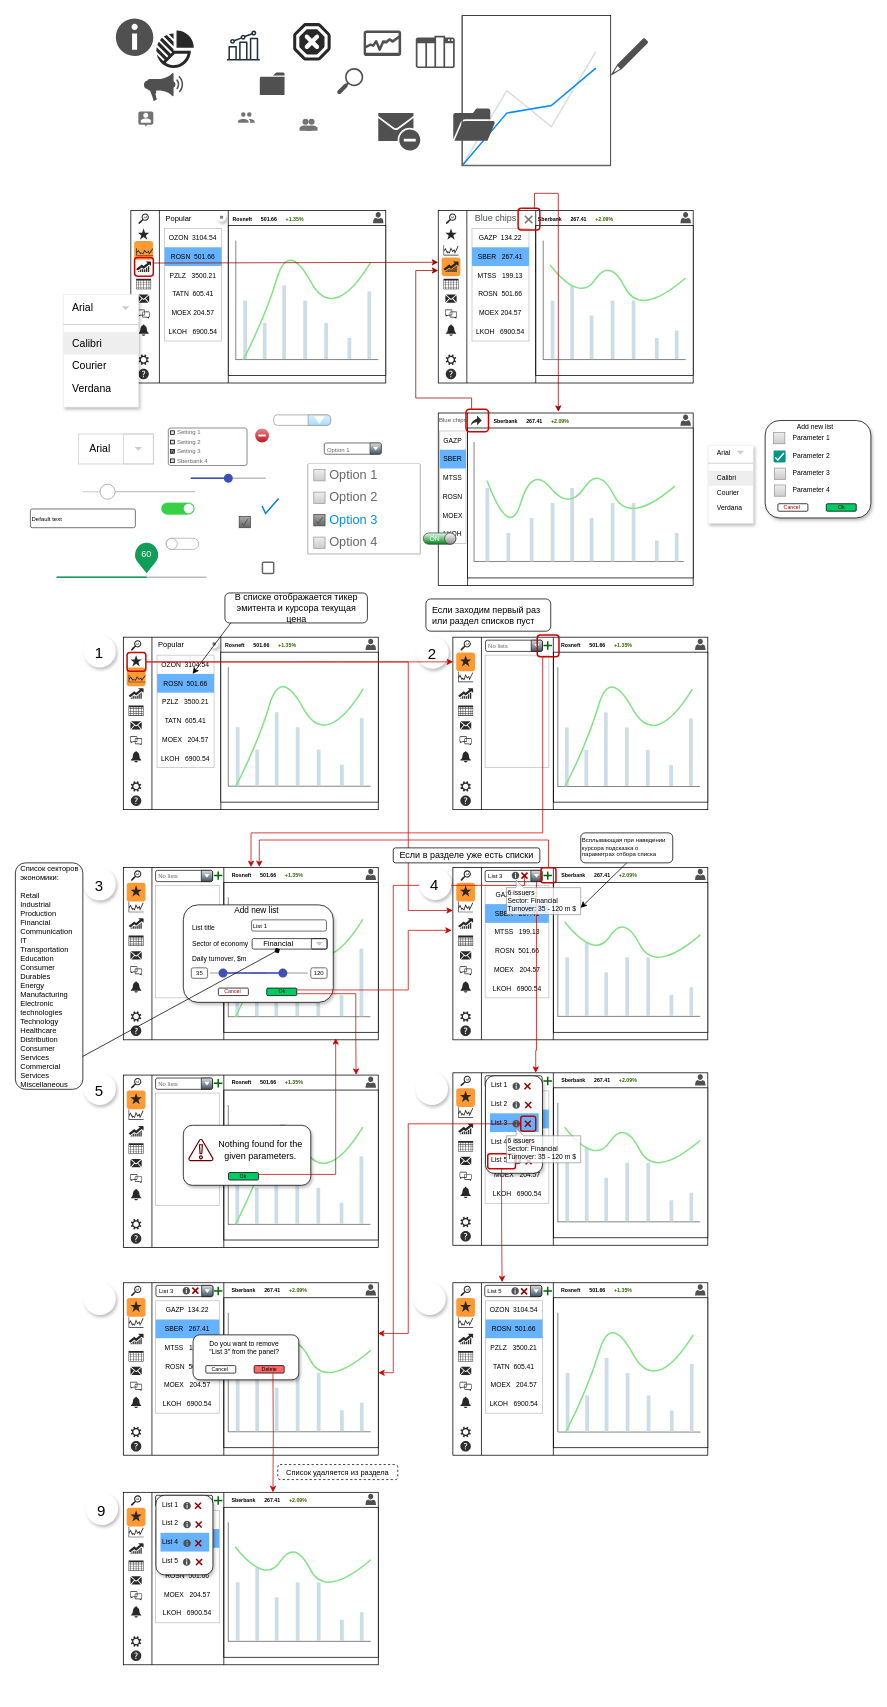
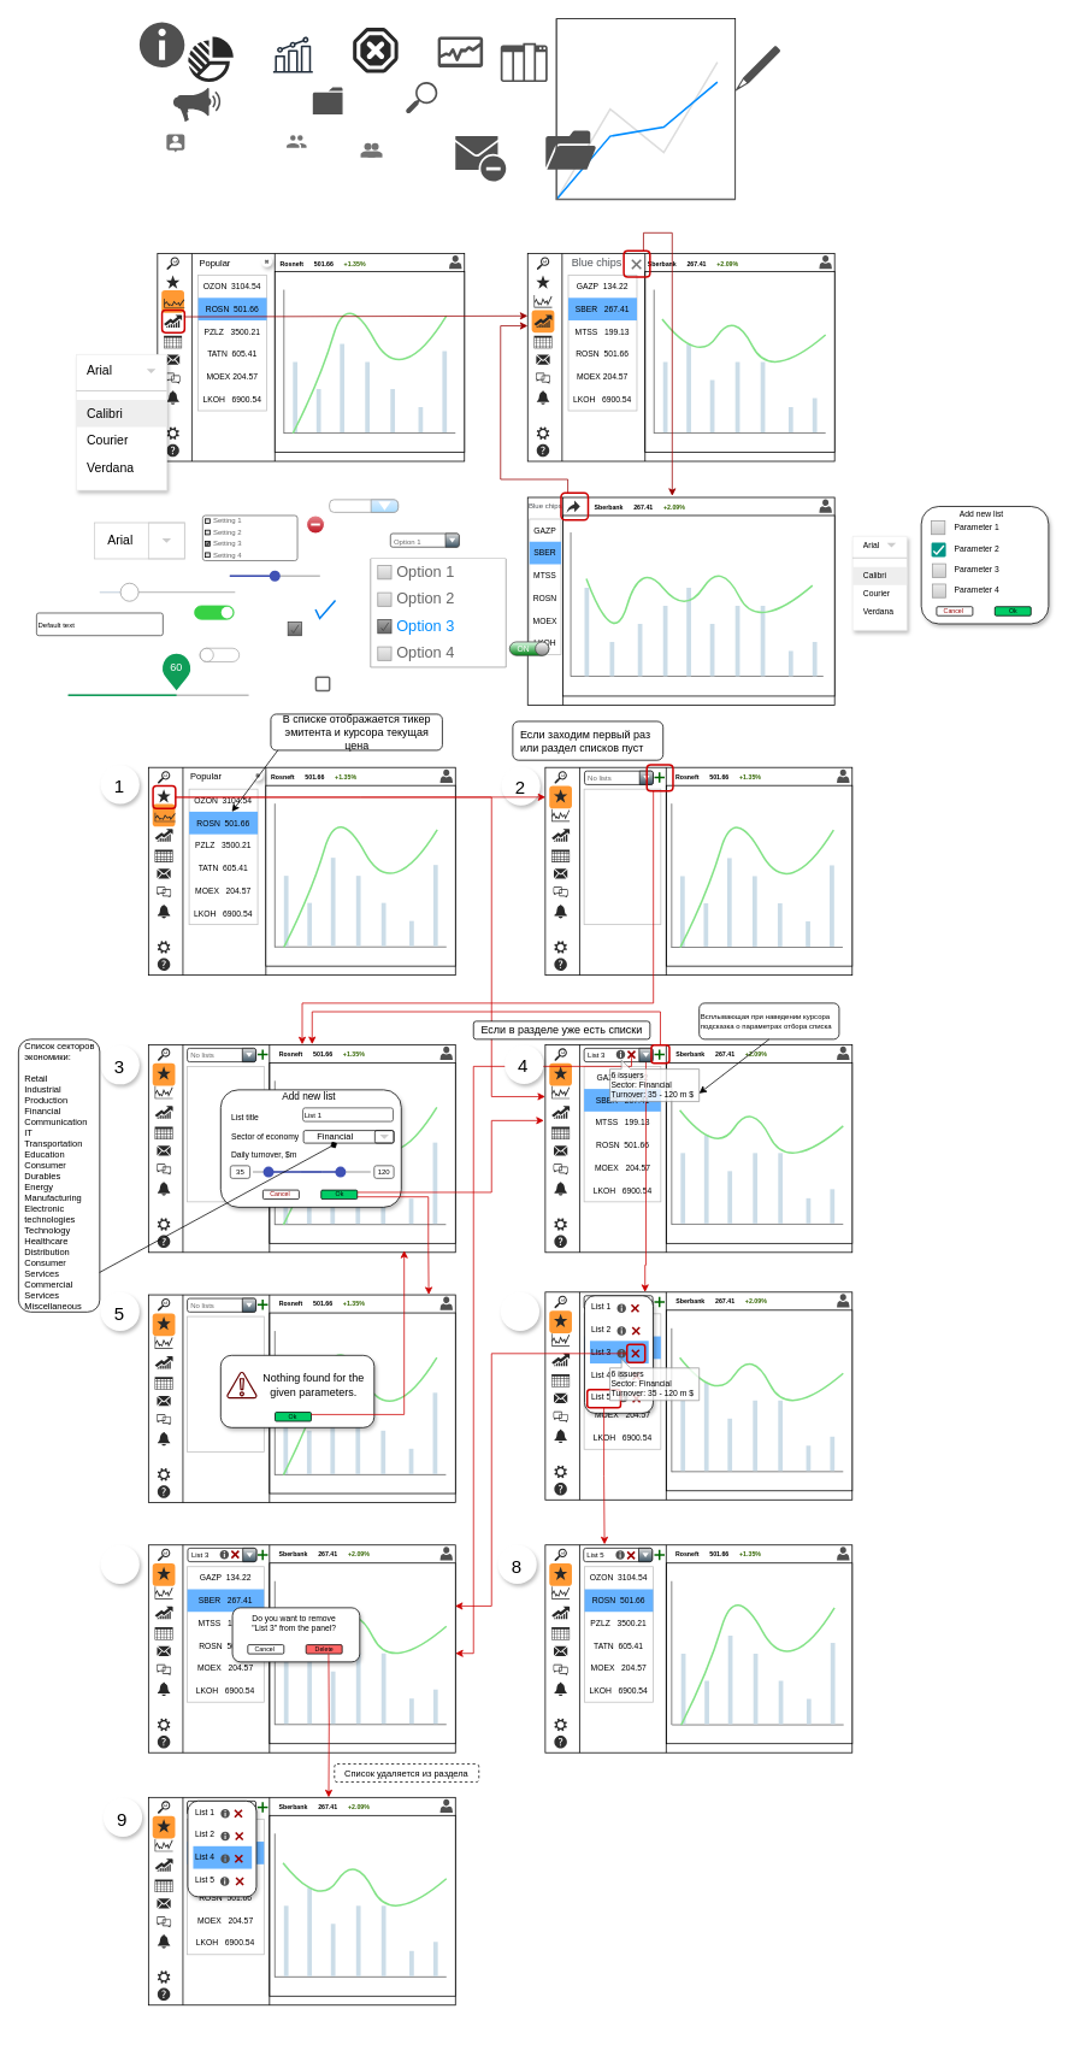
- <mxCell id="578" value="Sberbank 4" style="text;strokeColor=none;align=left;verticalAlign=middle;spacingLeft=10;spacingRight=10;overflow=hidden;points=[[0,0.5],[1,0.5]];portConstraint=eastwest;rotatable=0;whiteSpace=wrap;html=1;shape=mxgraph.bootstrap.bottomButton;rSize=5;fillColor=none;fontColor=inherit;fontSize=8;" parent="571" vertex="1"><mxGeometry y="37.5" width="105" height="12.5" as="geometry" /></mxCell>
+ <mxCell id="578" value="Setting 4" style="text;strokeColor=none;align=left;verticalAlign=middle;spacingLeft=10;spacingRight=10;overflow=hidden;points=[[0,0.5],[1,0.5]];portConstraint=eastwest;rotatable=0;whiteSpace=wrap;html=1;shape=mxgraph.bootstrap.bottomButton;rSize=5;fillColor=none;fontColor=inherit;fontSize=8;" parent="571" vertex="1"><mxGeometry y="37.5" width="105" height="12.5" as="geometry" /></mxCell>
- <mxCell id="679" value="Всплывающая при наведении курсора подсказка о параметрах отбора списка" style="text;html=1;align=left;verticalAlign=middle;whiteSpace=wrap;rounded=1;strokeColor=default;fillColor=default;fontSize=8;" vertex="1" parent="1"><mxGeometry x="774" y="1110" width="122.75" height="40" as="geometry" /></mxCell>
+ <mxCell id="679" value="Всплывающая при наведении курсора подсказка о параметрах отбора списка" style="text;html=1;align=left;verticalAlign=middle;whiteSpace=wrap;rounded=1;strokeColor=default;fillColor=default;fontSize=8;" vertex="1" parent="1"><mxGeometry x="774" y="1110" width="155" height="40" as="geometry" /></mxCell>
+ <mxCell id="621" value="&lt;font style=&quot;font-size: 20px;&quot;&gt;8&lt;/font&gt;" style="text;html=1;align=center;verticalAlign=middle;whiteSpace=wrap;rounded=0;container=0;" parent="619" vertex="1"><mxGeometry x="5.5" y="7.5" width="30" height="30" as="geometry" /></mxCell>
